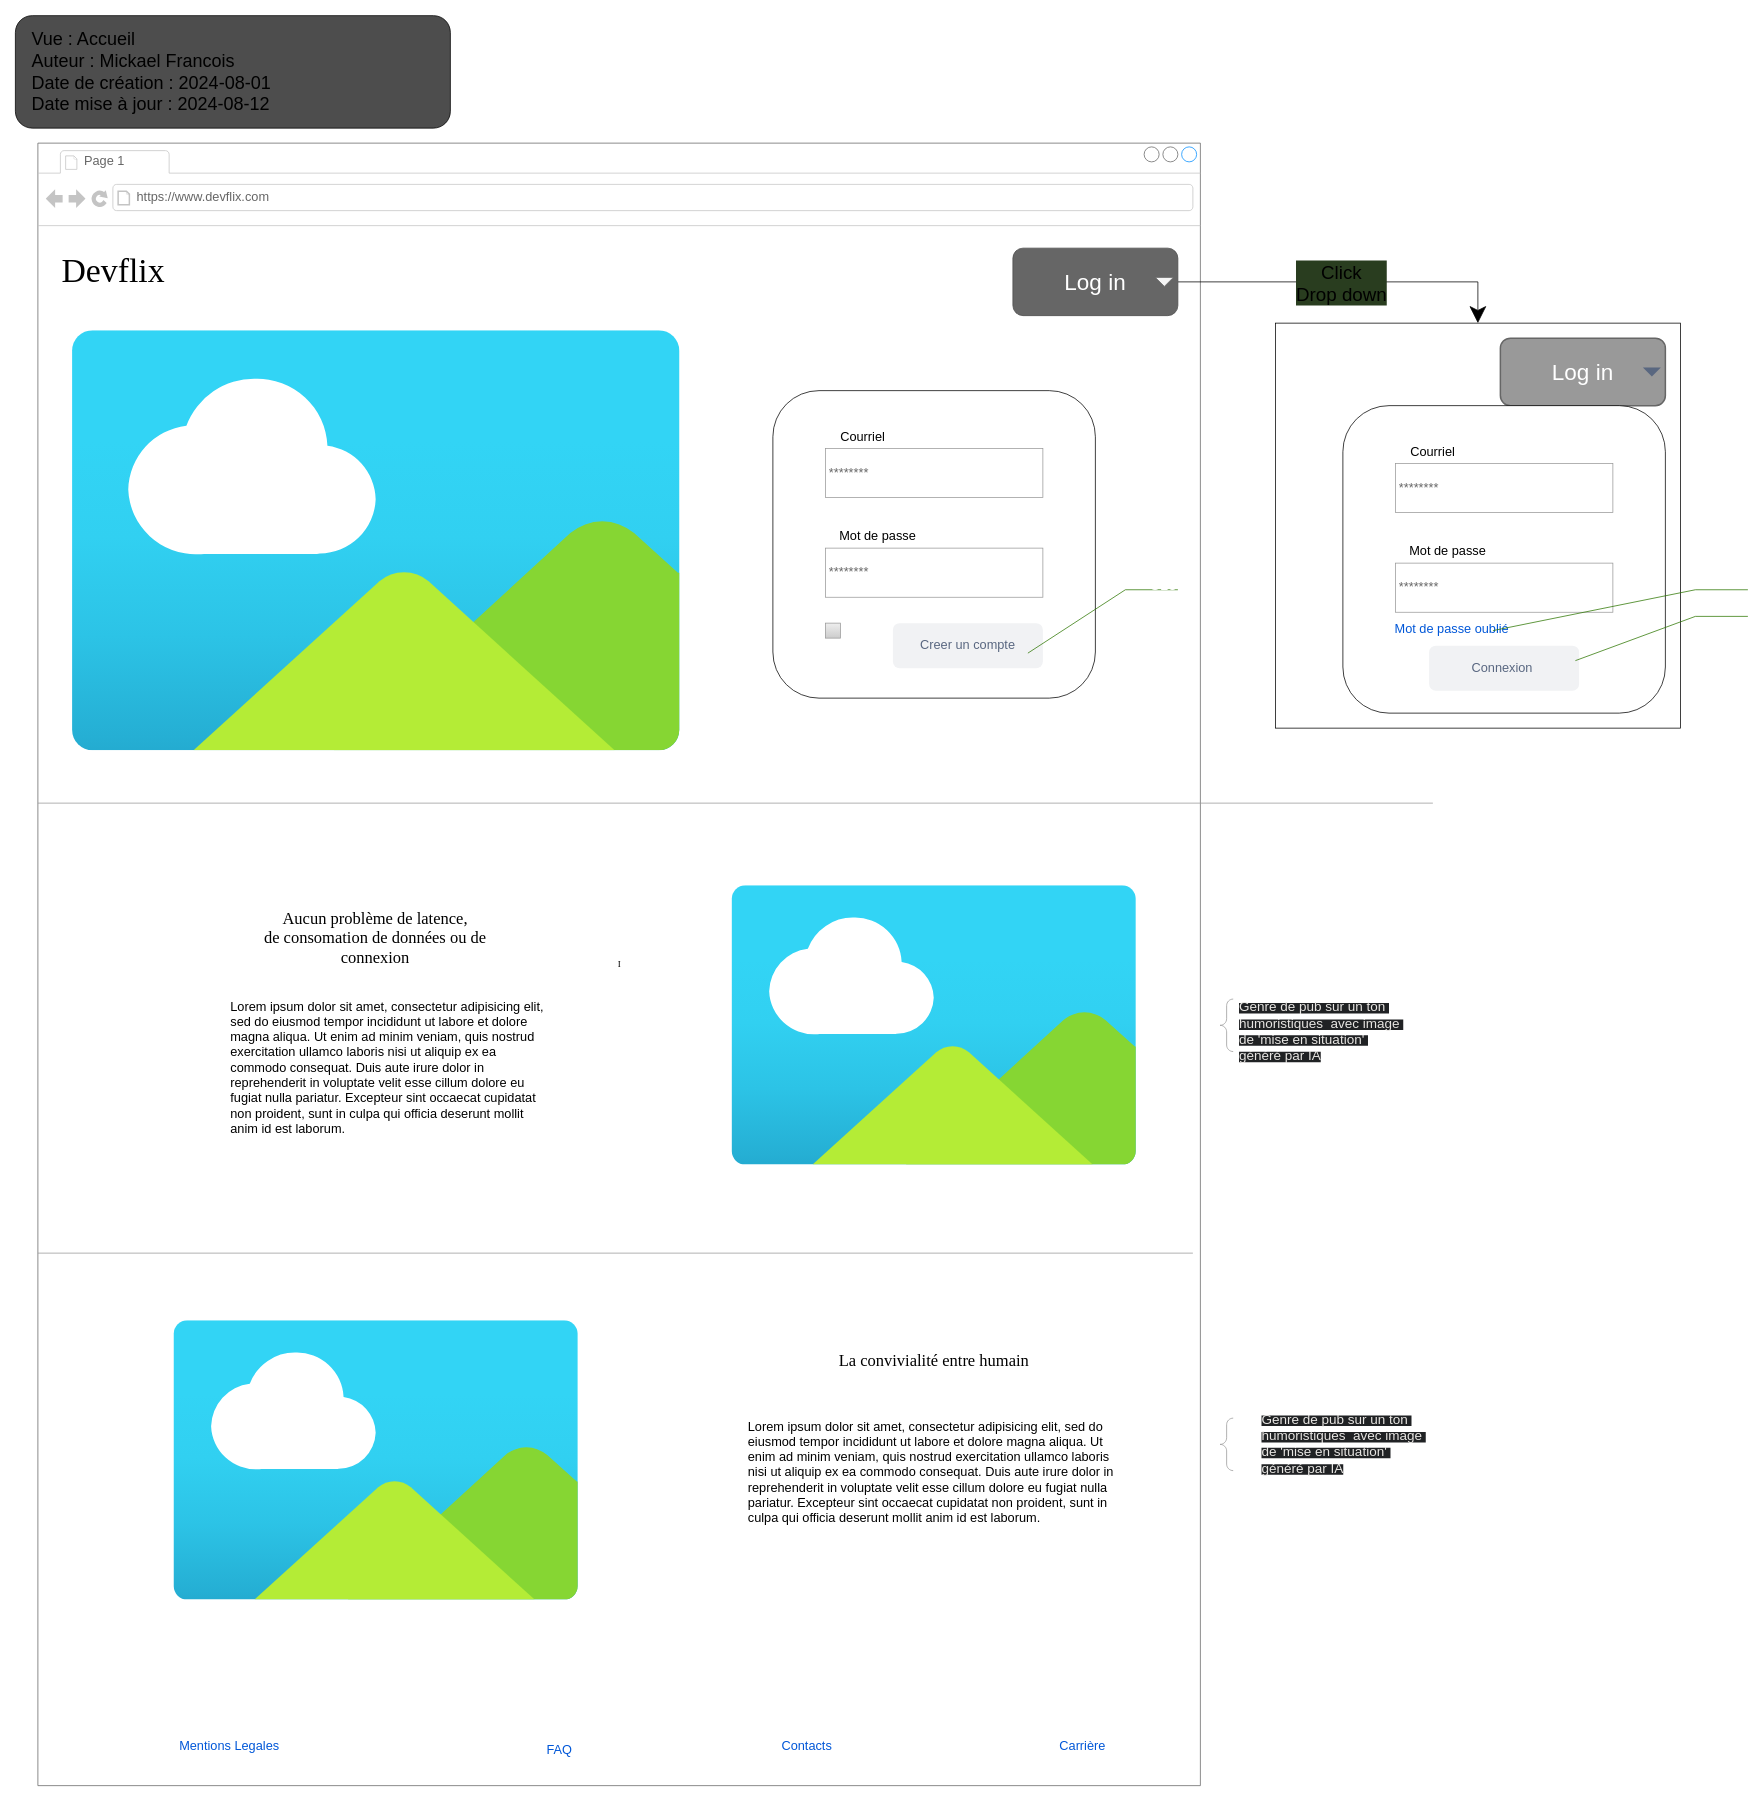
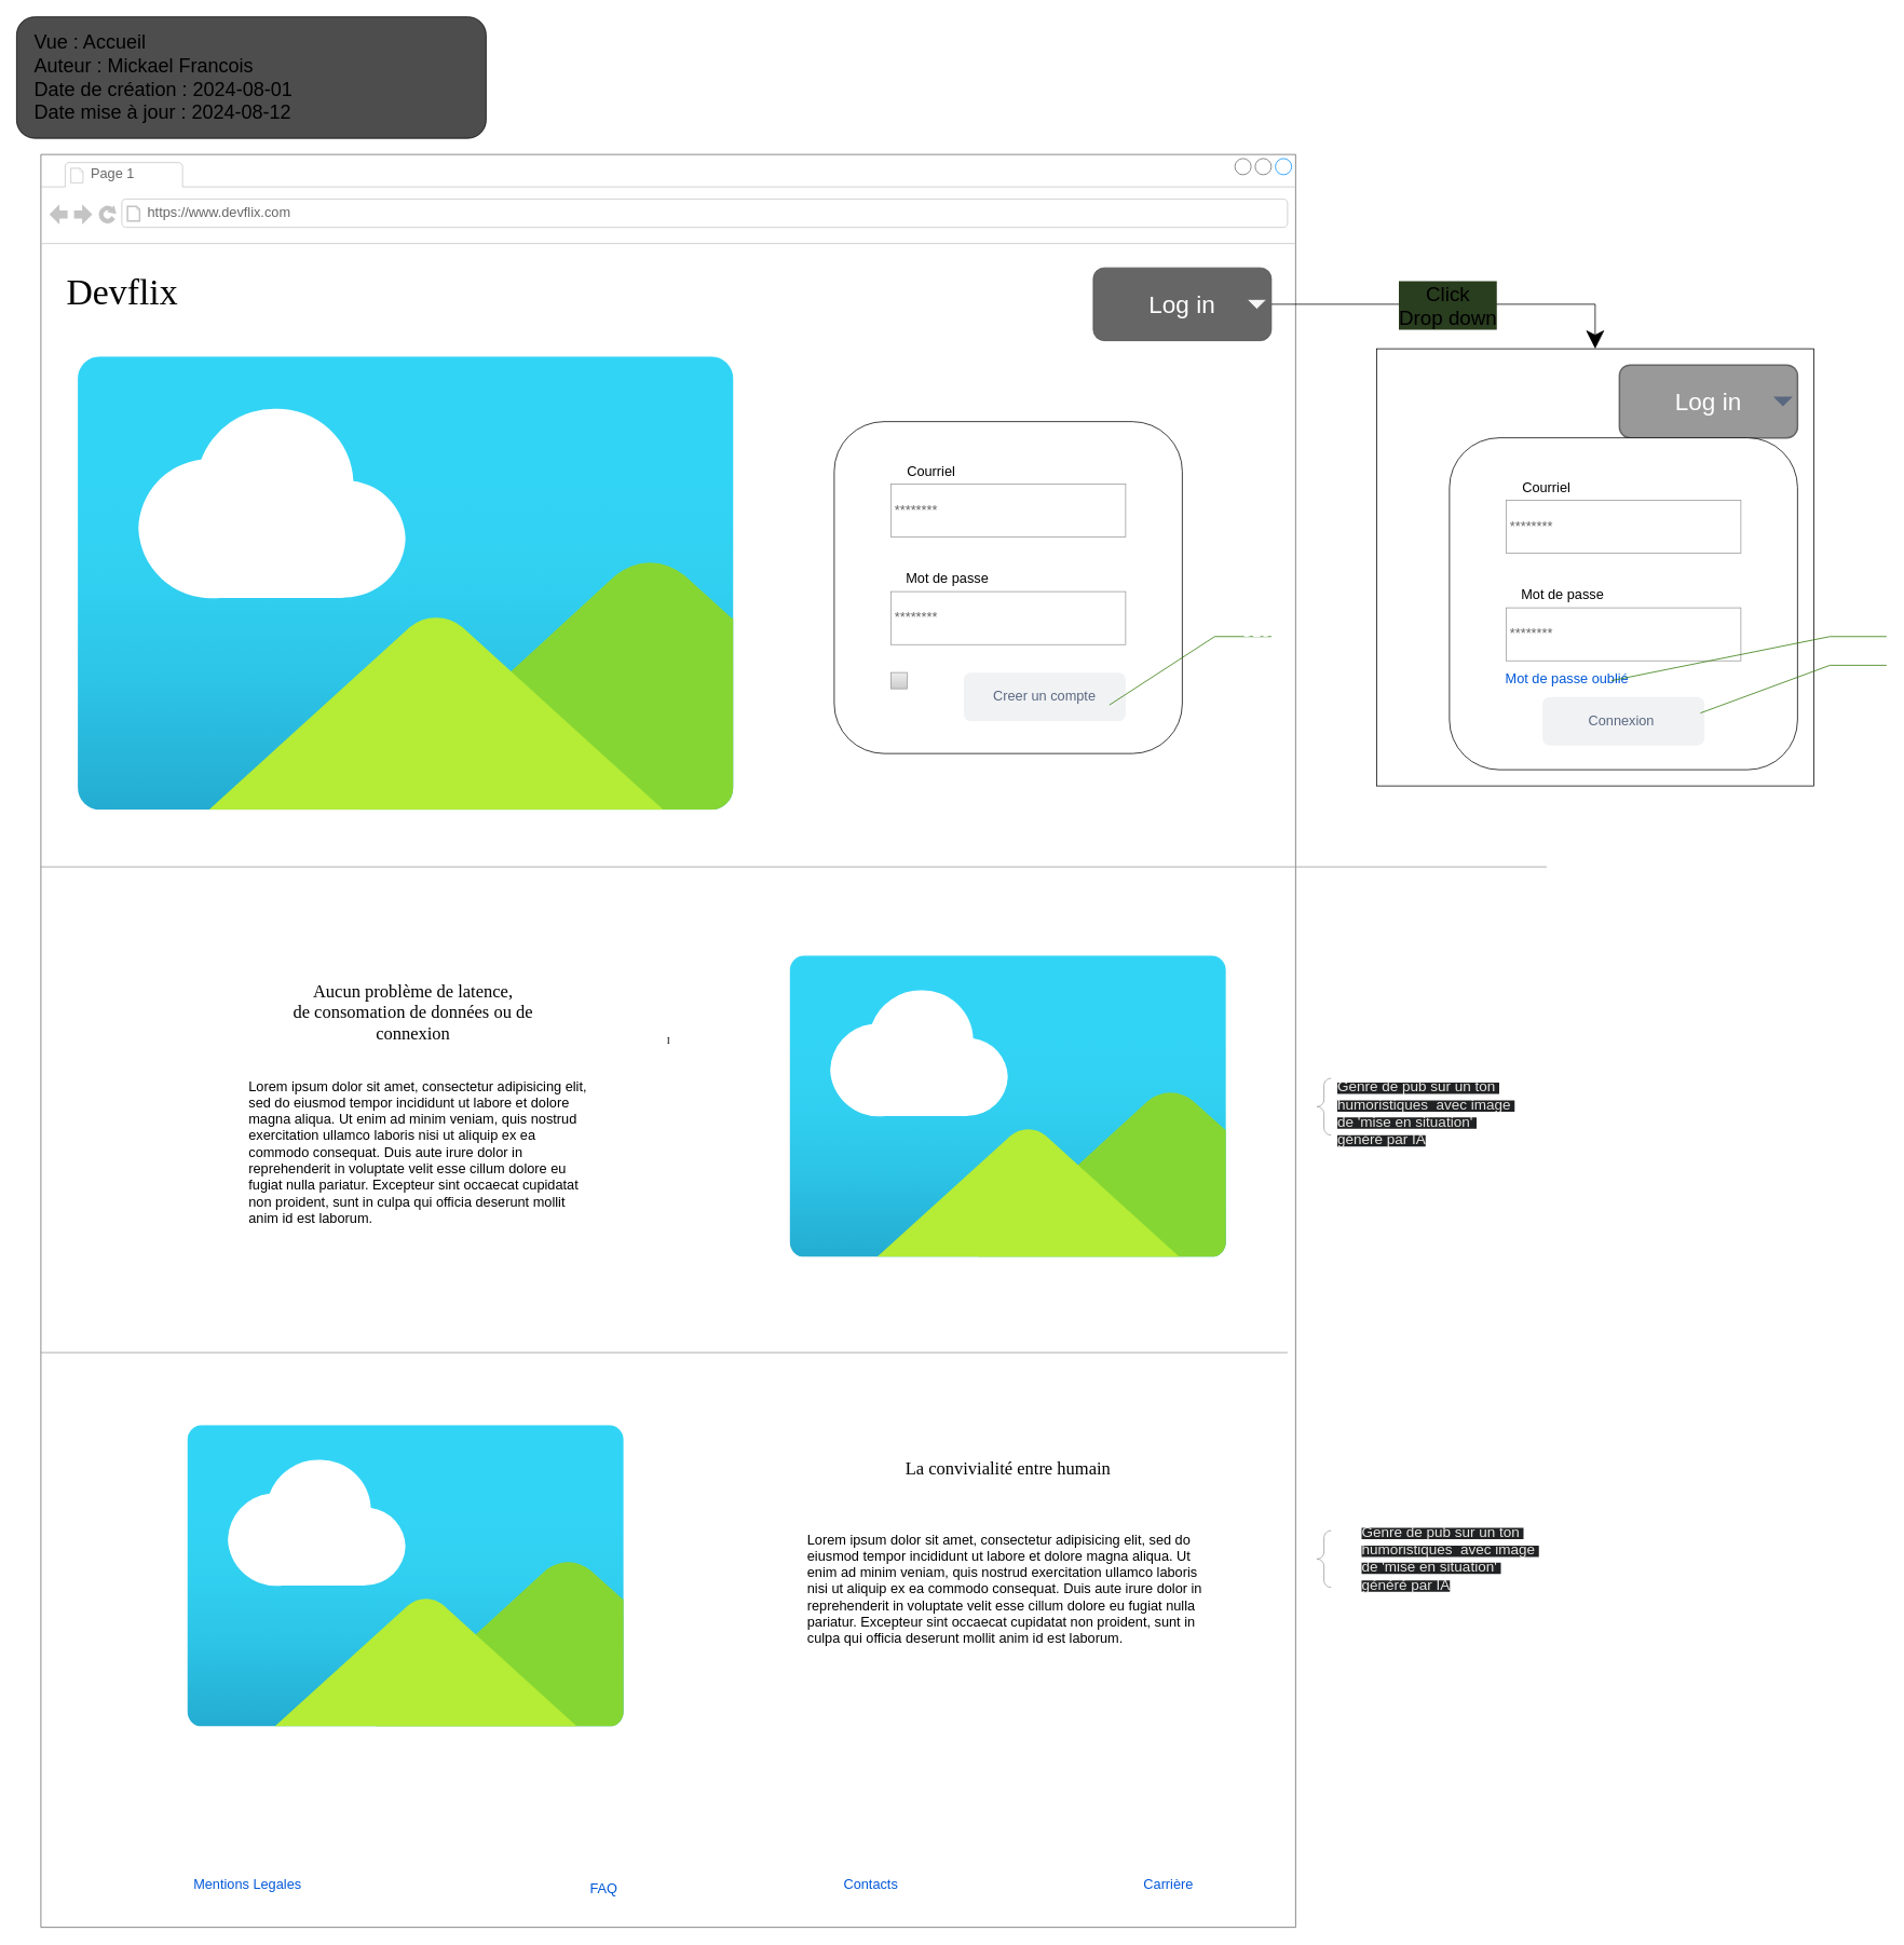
- <mxCell id="15" value="Aucun problème de latence,&#10;de consomation de données ou de connexion " style="text;points=[];align=center;verticalAlign=top;spacingTop=-4;fontSize=22;fontFamily=Verdana;spacing=0;whiteSpace=wrap;" parent="1" vertex="1"><mxGeometry x="310" y="1210" width="380" height="70" as="geometry" /></mxCell>
+ <mxCell id="15" value="Aucun problème de latence,&#10;de consomation de données ou de connexion " style="text;points=[];align=center;verticalAlign=top;spacingTop=-4;fontSize=22;fontFamily=Verdana;spacing=0;whiteSpace=wrap;" parent="1" vertex="1"><mxGeometry x="320" y="1210" width="380" height="70" as="geometry" /></mxCell>
